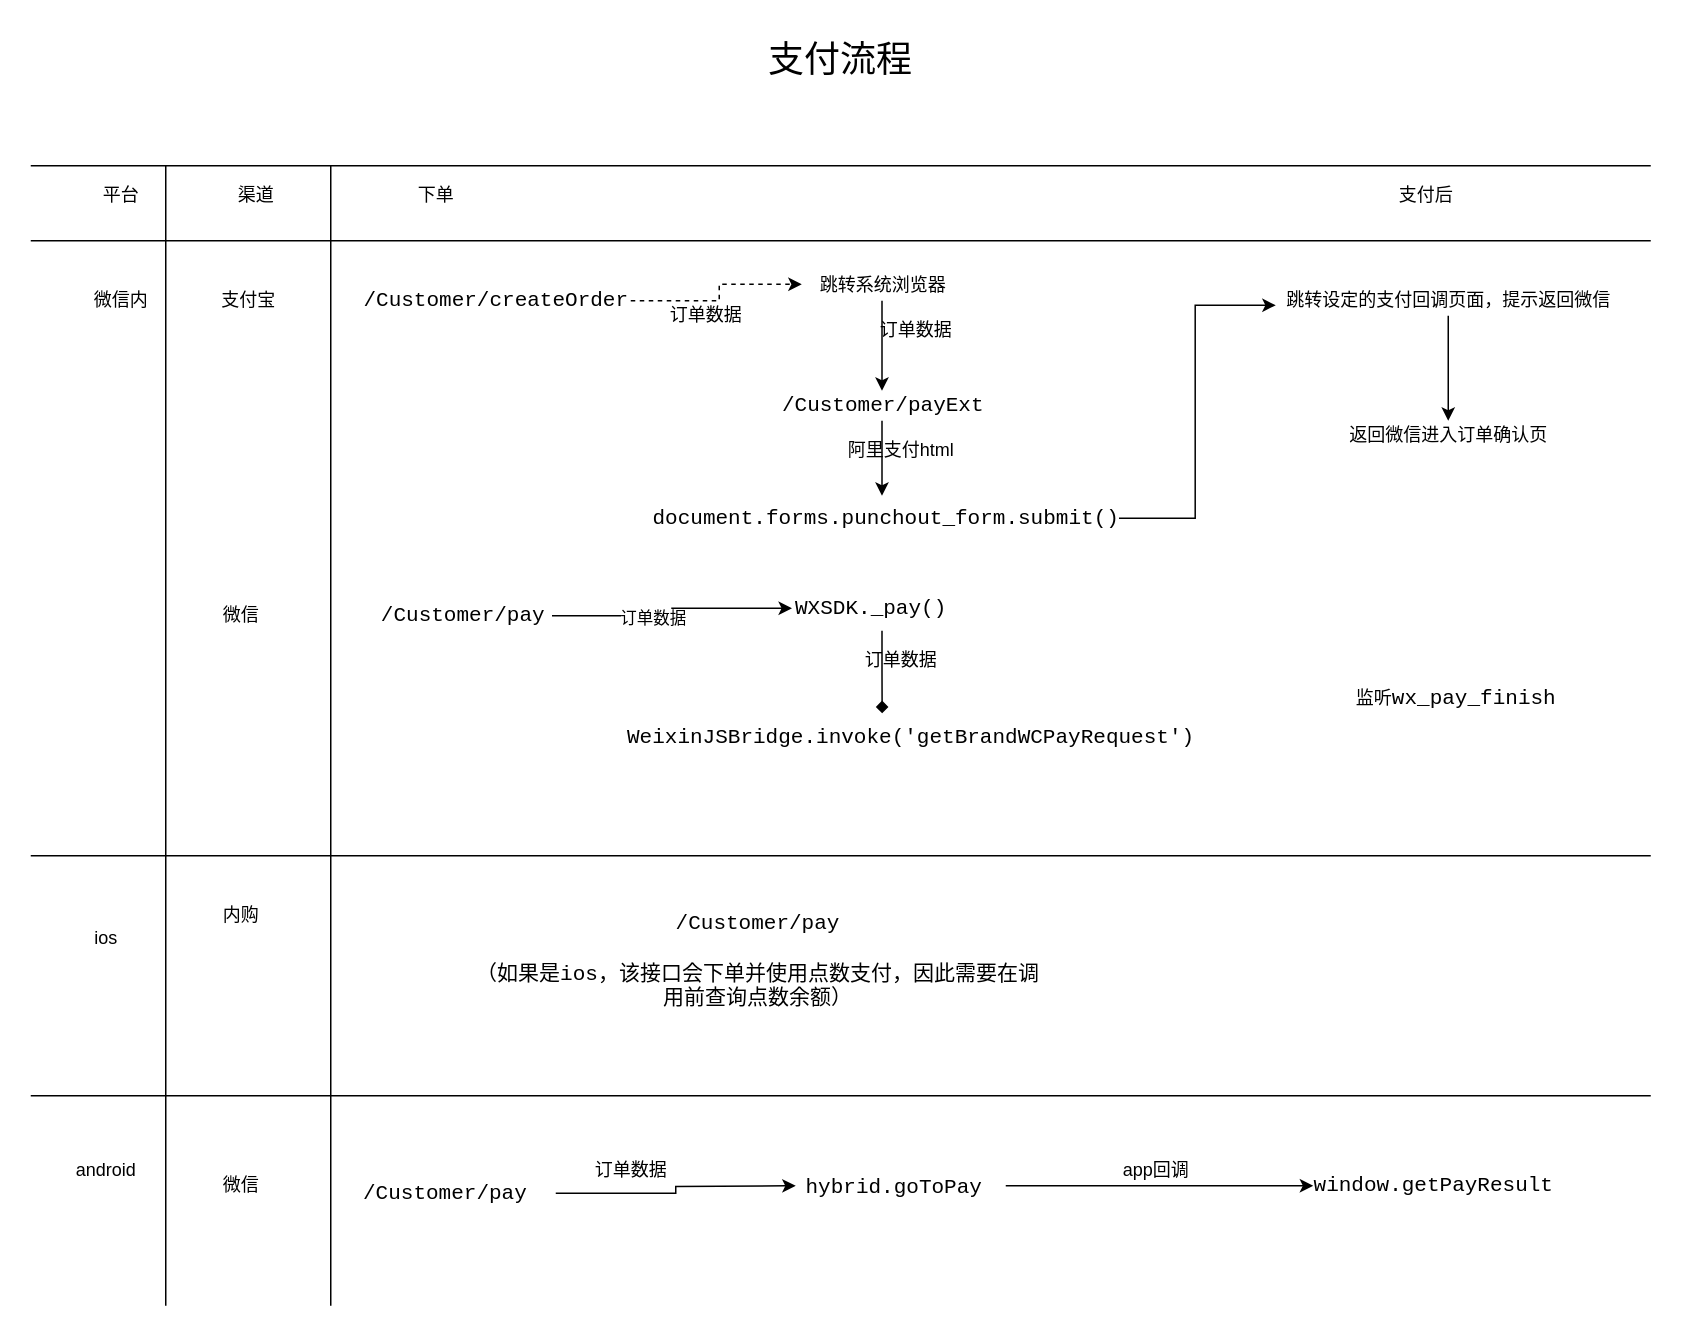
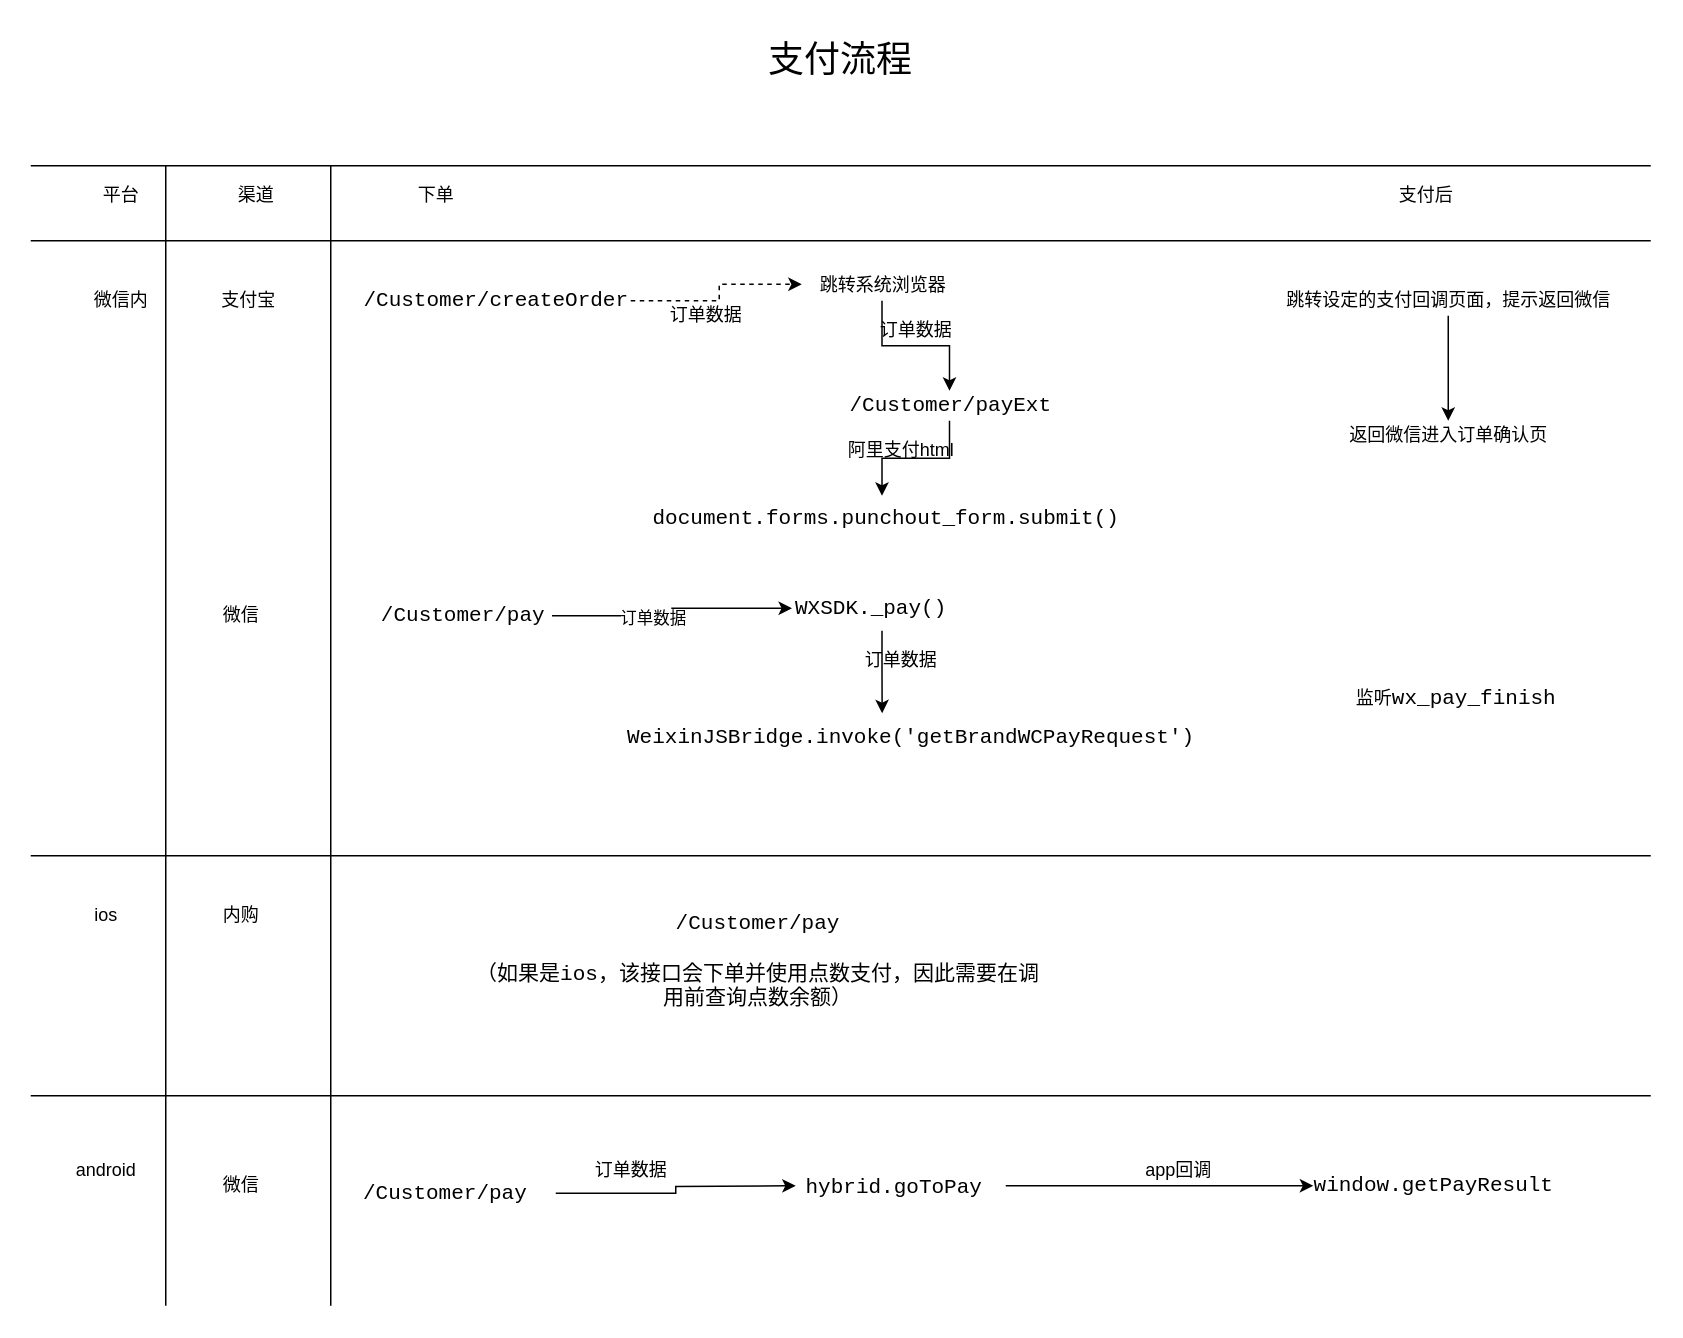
- <mxCell id="21" value="&lt;div style=&quot;font-family: &amp;#34;consolas&amp;#34; , &amp;#34;courier new&amp;#34; , monospace ; font-size: 14px ; line-height: 19px&quot;&gt;/Customer/payExt&lt;/div&gt;" style="text;html=1;align=center;verticalAlign=middle;resizable=0;points=[];autosize=1;" vertex="1" parent="1"><mxGeometry x="517.5" y="260" width="140" height="20" as="geometry" /></mxCell>
+ <mxCell id="21" value="&lt;div style=&quot;font-family: &amp;#34;consolas&amp;#34; , &amp;#34;courier new&amp;#34; , monospace ; font-size: 14px ; line-height: 19px&quot;&gt;/Customer/payExt&lt;/div&gt;" style="text;html=1;align=center;verticalAlign=middle;resizable=0;points=[];autosize=1;" vertex="1" parent="1"><mxGeometry x="562.5" y="260" width="140" height="20" as="geometry" /></mxCell>
- <mxCell id="18" style="edgeStyle=orthogonalEdgeStyle;rounded=0;orthogonalLoop=1;jettySize=auto;html=1;entryX=0;entryY=0.65;entryDx=0;entryDy=0;entryPerimeter=0;" edge="1" parent="1" source="19" target="29"><mxGeometry relative="1" as="geometry" /></mxCell>
- <mxCell id="16" value="" style="edgeStyle=orthogonalEdgeStyle;rounded=0;orthogonalLoop=1;jettySize=auto;html=1;endArrow=diamond;" edge="1" parent="1" source="17" target="11"><mxGeometry relative="1" as="geometry" /></mxCell>
+ <mxCell id="16" value="" style="edgeStyle=orthogonalEdgeStyle;rounded=0;orthogonalLoop=1;jettySize=auto;html=1;" edge="1" parent="1" source="17" target="11"><mxGeometry relative="1" as="geometry" /></mxCell>
- <mxCell id="4" value="ios" style="text;html=1;align=center;verticalAlign=middle;resizable=0;points=[];autosize=1;" vertex="1" parent="1"><mxGeometry x="55" y="615" width="30" height="20" as="geometry" /></mxCell>
+ <mxCell id="4" value="ios" style="text;html=1;align=center;verticalAlign=middle;resizable=0;points=[];autosize=1;" vertex="1" parent="1"><mxGeometry x="55" y="600" width="30" height="20" as="geometry" /></mxCell>
- <mxCell id="40" value="app回调" style="text;html=1;align=center;verticalAlign=middle;resizable=0;points=[];autosize=1;" vertex="1" parent="1"><mxGeometry x="740" y="770" width="60" height="20" as="geometry" /></mxCell>
+ <mxCell id="40" value="app回调" style="text;html=1;align=center;verticalAlign=middle;resizable=0;points=[];autosize=1;" vertex="1" parent="1"><mxGeometry x="755" y="770" width="60" height="20" as="geometry" /></mxCell>
